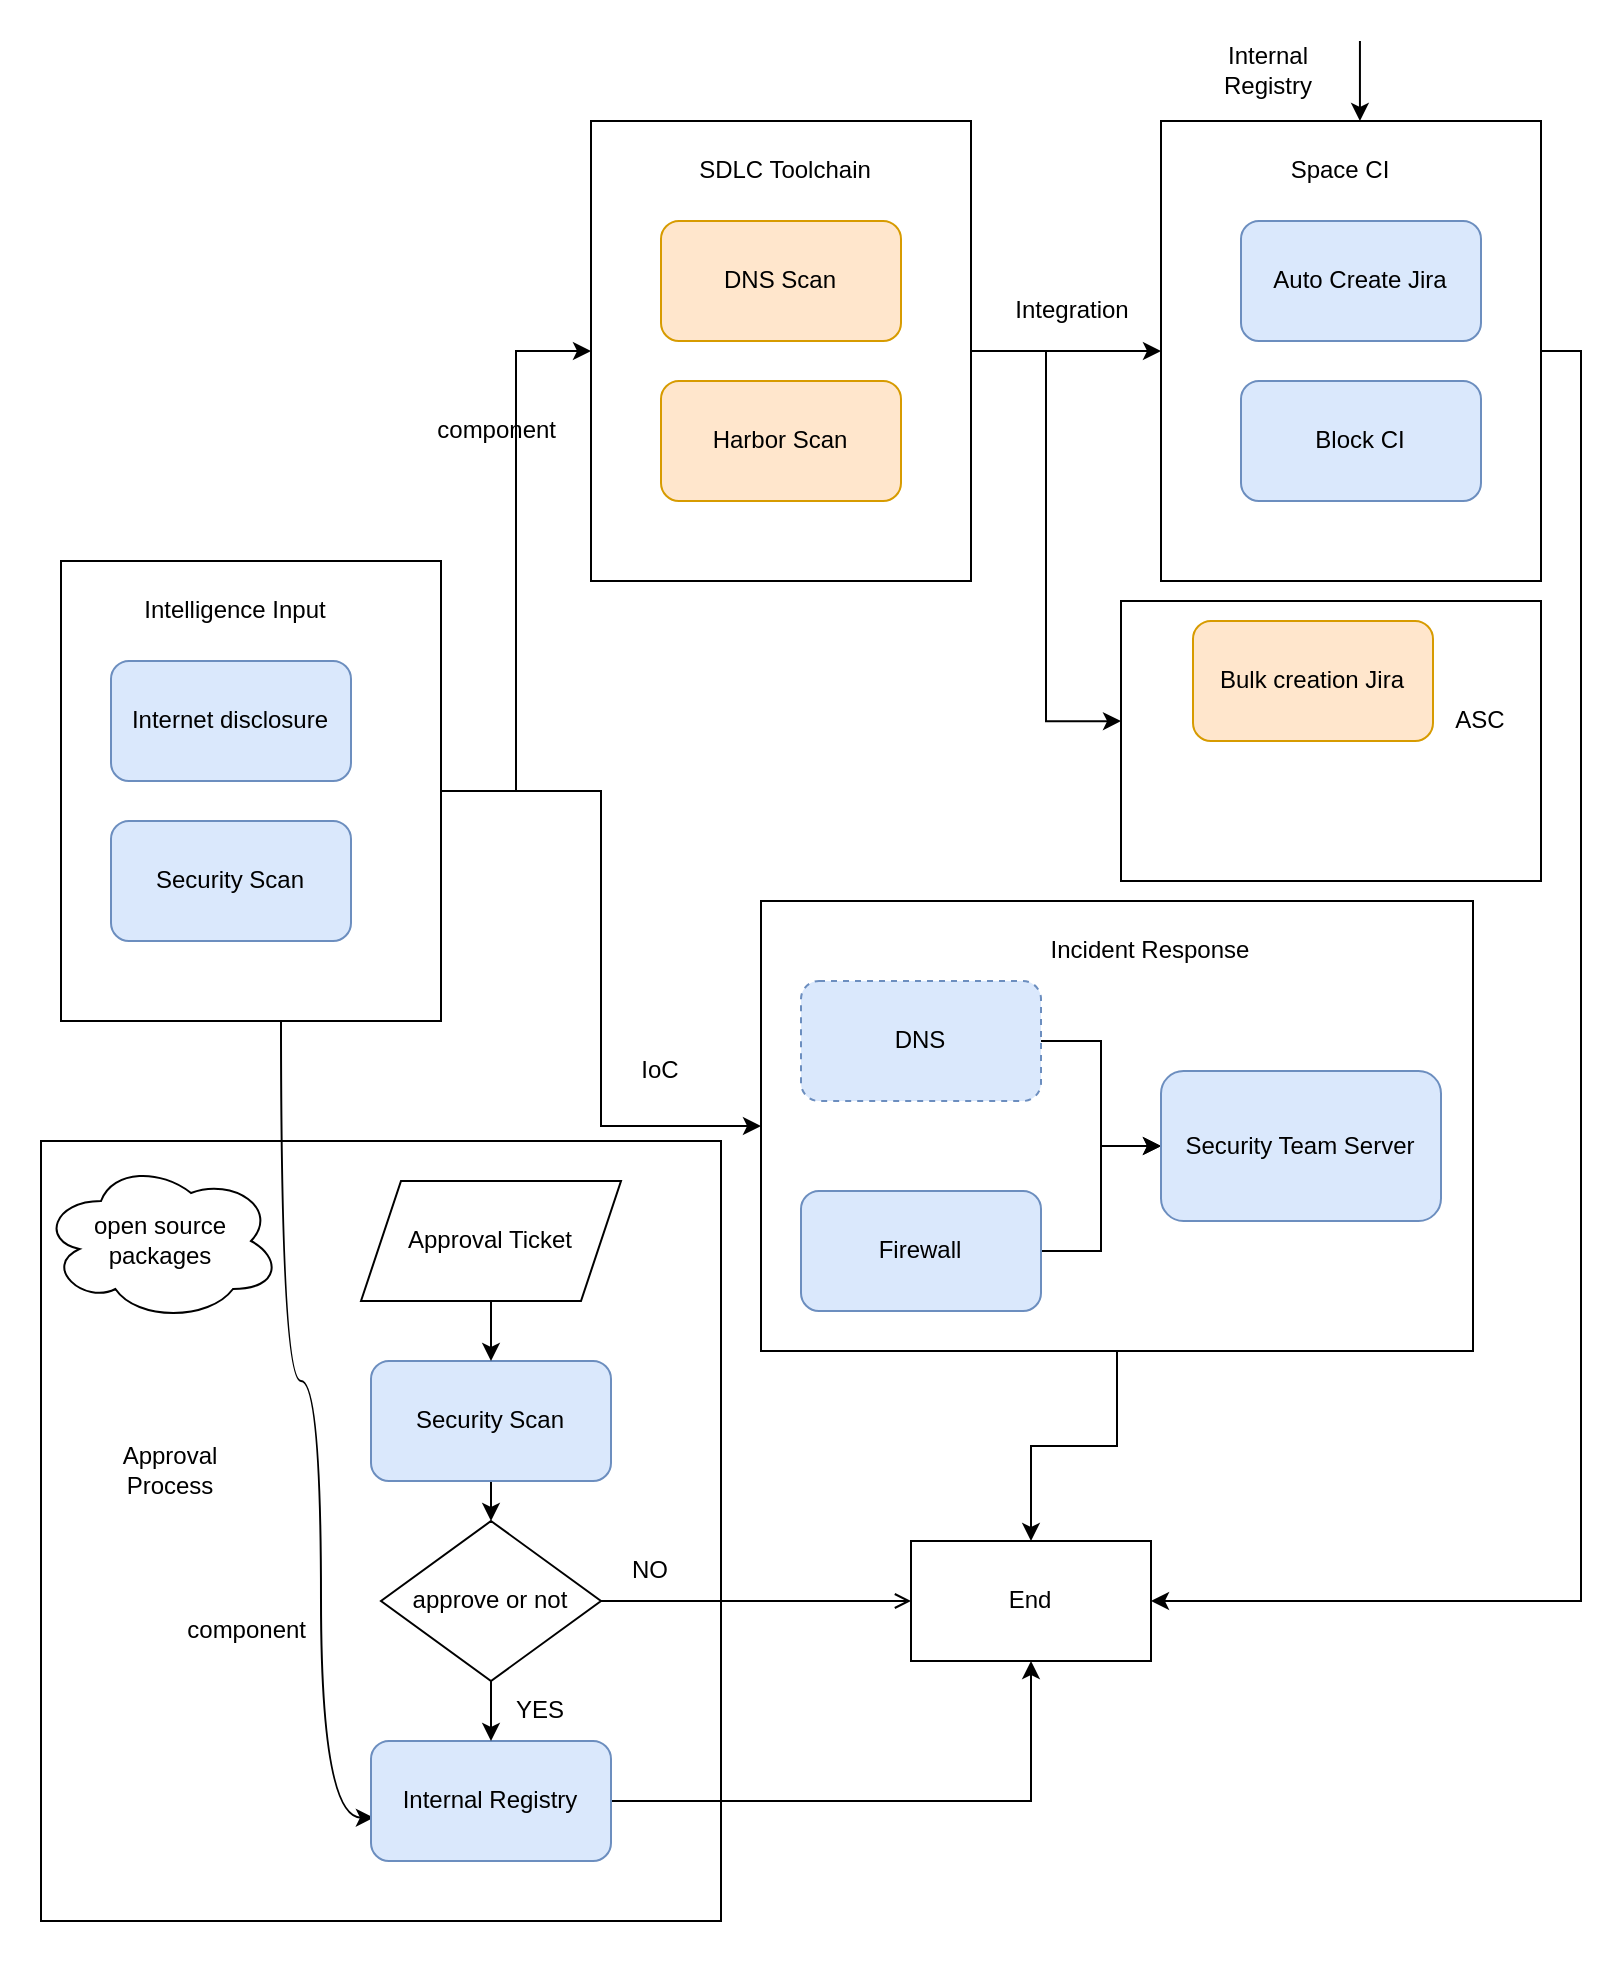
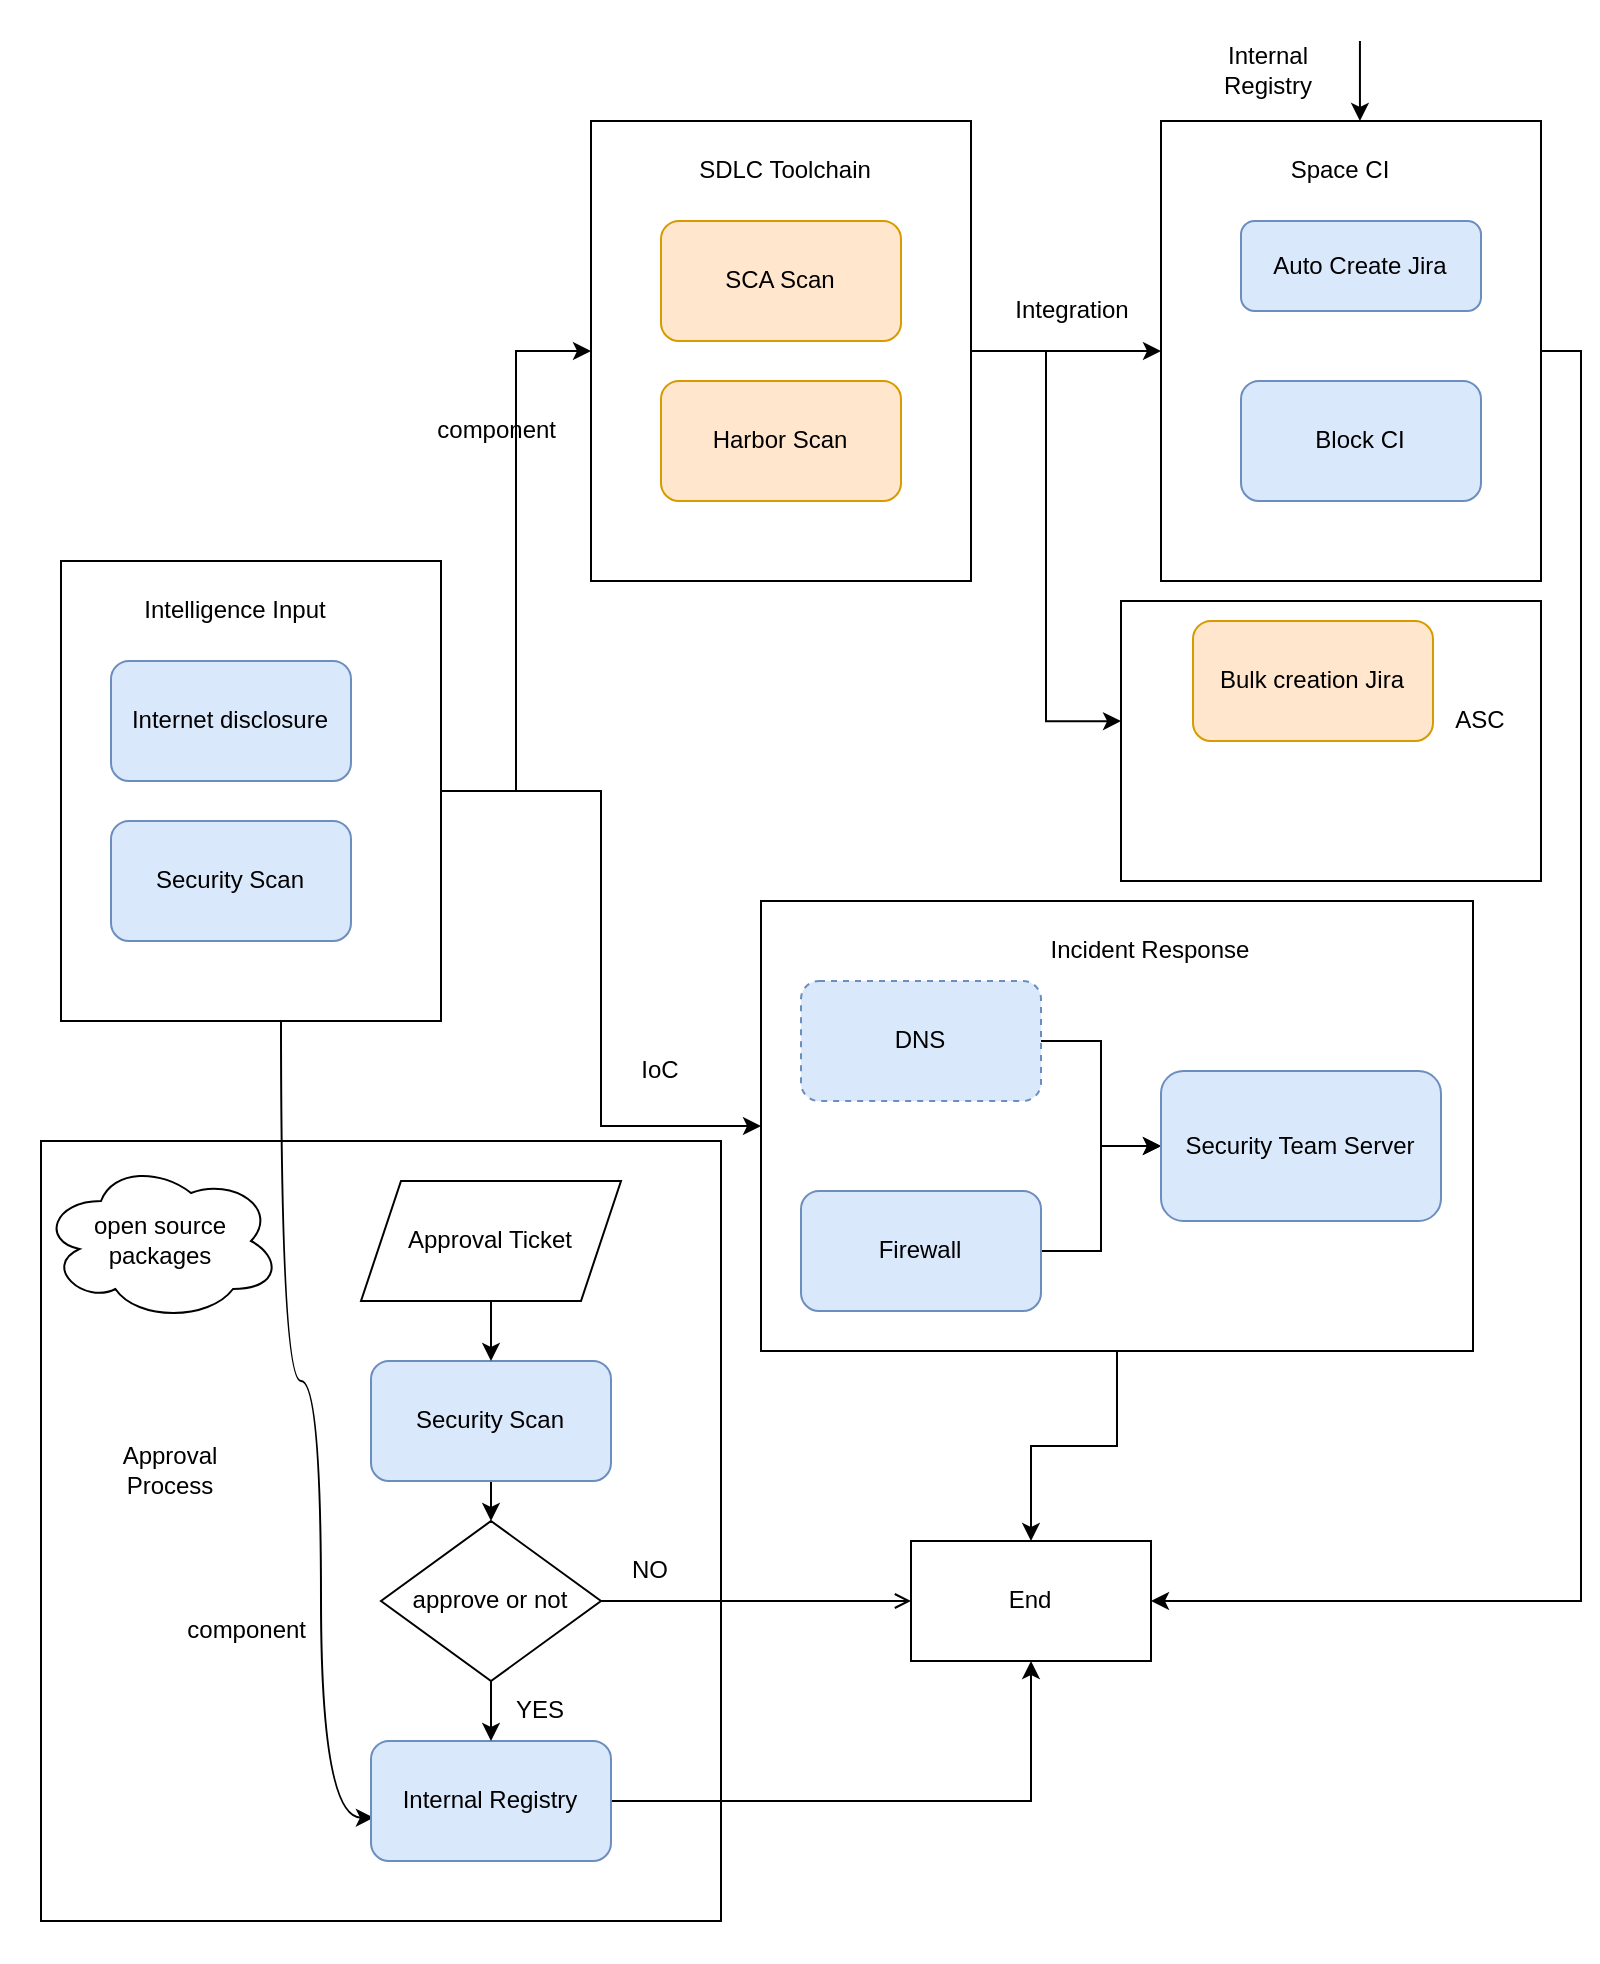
- <mxCell id="37" value="DNS Scan" style="rounded=1;whiteSpace=wrap;html=1;fillColor=#ffe6cc;strokeColor=#d79b00;" parent="1" vertex="1"><mxGeometry x="330" y="110" width="120" height="60" as="geometry" /></mxCell>
+ <mxCell id="37" value="SCA Scan" style="rounded=1;whiteSpace=wrap;html=1;fillColor=#ffe6cc;strokeColor=#d79b00;" parent="1" vertex="1"><mxGeometry x="330" y="110" width="120" height="60" as="geometry" /></mxCell>
- <mxCell id="34" value="Auto Create Jira" style="rounded=1;whiteSpace=wrap;html=1;fillColor=#dae8fc;strokeColor=#6c8ebf;" parent="1" vertex="1"><mxGeometry x="620" y="110" width="120" height="60" as="geometry" /></mxCell>
+ <mxCell id="34" value="Auto Create Jira" style="rounded=1;whiteSpace=wrap;html=1;fillColor=#dae8fc;strokeColor=#6c8ebf;" parent="1" vertex="1"><mxGeometry x="620" y="110" width="120" height="45" as="geometry" /></mxCell>
